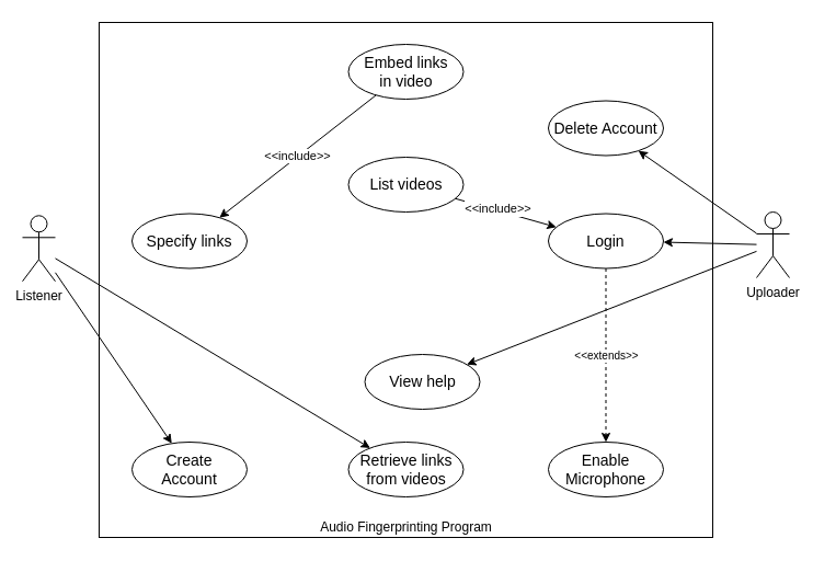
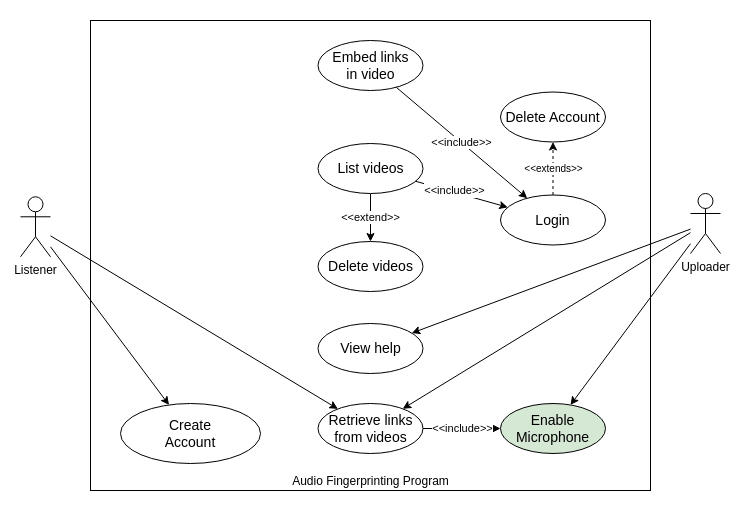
- <mxCell id="11" value="&amp;lt;&amp;lt;include&amp;gt;&amp;gt;" style="edgeStyle=none;rounded=0;orthogonalLoop=1;jettySize=auto;html=1;" parent="1" source="12" target="24" edge="1"><mxGeometry relative="1" as="geometry" /></mxCell>
+ <mxCell id="10" value="&amp;lt;&amp;lt;include&amp;gt;&amp;gt;" style="edgeStyle=none;rounded=0;orthogonalLoop=1;jettySize=auto;html=1;" parent="1" source="12" target="23" edge="1"><mxGeometry relative="1" as="geometry" /></mxCell>
- <mxCell id="7" style="rounded=0;orthogonalLoop=1;jettySize=auto;html=1;" parent="1" source="9" target="15" edge="1"><mxGeometry relative="1" as="geometry" /></mxCell>
+ <mxCell id="7" style="rounded=0;orthogonalLoop=1;jettySize=auto;html=1;" parent="1" source="9" target="14" edge="1"><mxGeometry relative="1" as="geometry" /></mxCell>
+ <mxCell id="20" value="&amp;lt;&amp;lt;extend&amp;gt;&amp;gt;" style="edgeStyle=none;rounded=0;orthogonalLoop=1;jettySize=auto;html=1;" parent="1" source="21" target="16" edge="1"><mxGeometry relative="1" as="geometry" /></mxCell>
- <mxCell id="24" value="Specify links" style="ellipse;whiteSpace=wrap;html=1;fontSize=14;" parent="1" vertex="1"><mxGeometry x="120" y="194.5" width="105" height="50" as="geometry" /></mxCell>
- <mxCell id="6" style="edgeStyle=none;rounded=0;orthogonalLoop=1;jettySize=auto;html=1;fontSize=10;" parent="1" source="9" target="23" edge="1"><mxGeometry relative="1" as="geometry" /></mxCell>
+ <mxCell id="6" style="edgeStyle=none;rounded=0;orthogonalLoop=1;jettySize=auto;html=1;fontSize=10;" parent="1" source="9" target="25" edge="1"><mxGeometry relative="1" as="geometry" /></mxCell>
+ <mxCell id="16" value="Delete videos" style="ellipse;whiteSpace=wrap;html=1;fontSize=14;" parent="1" vertex="1"><mxGeometry x="317.5" y="241" width="105" height="50" as="geometry" /></mxCell>
- <mxCell id="22" value="&amp;lt;&amp;lt;extends&amp;gt;&amp;gt;" style="edgeStyle=none;rounded=0;orthogonalLoop=1;jettySize=auto;html=1;fontSize=10;dashed=1;" parent="1" source="23" target="25" edge="1"><mxGeometry relative="1" as="geometry" /></mxCell>
+ <mxCell id="22" value="&amp;lt;&amp;lt;extends&amp;gt;&amp;gt;" style="edgeStyle=none;rounded=0;orthogonalLoop=1;jettySize=auto;html=1;fontSize=10;dashed=1;" parent="1" source="23" target="15" edge="1"><mxGeometry relative="1" as="geometry" /></mxCell>
- <mxCell id="26" value="View help" style="ellipse;whiteSpace=wrap;html=1;fontSize=14;" parent="1" vertex="1"><mxGeometry x="332.5" y="323" width="105" height="50" as="geometry" /></mxCell>
+ <mxCell id="26" value="View help" style="ellipse;whiteSpace=wrap;html=1;fontSize=14;" parent="1" vertex="1"><mxGeometry x="317.5" y="323" width="105" height="50" as="geometry" /></mxCell>
- <mxCell id="27" value="Create&lt;br&gt;Account" style="ellipse;whiteSpace=wrap;html=1;fontSize=14;" parent="1" vertex="1"><mxGeometry x="120" y="403" width="105" height="50" as="geometry" /></mxCell>
+ <mxCell id="27" value="Create&lt;br&gt;Account" style="ellipse;whiteSpace=wrap;html=1;fontSize=14;" parent="1" vertex="1"><mxGeometry x="120" y="403" width="140" height="60" as="geometry" /></mxCell>
+ <mxCell id="13" value="&amp;lt;&amp;lt;include&amp;gt;&amp;gt;" style="edgeStyle=none;rounded=0;orthogonalLoop=1;jettySize=auto;html=1;" parent="1" source="14" target="25" edge="1"><mxGeometry relative="1" as="geometry" /></mxCell>
- <mxCell id="25" value="Enable&lt;br style=&quot;font-size: 14px;&quot;&gt;Microphone" style="ellipse;whiteSpace=wrap;html=1;fontSize=14;" parent="1" vertex="1"><mxGeometry x="500" y="403" width="105" height="50" as="geometry" /></mxCell>
+ <mxCell id="25" value="Enable&lt;br style=&quot;font-size: 14px;&quot;&gt;Microphone" style="ellipse;whiteSpace=wrap;html=1;fontSize=14;fillColor=#d5e8d4;" parent="1" vertex="1"><mxGeometry x="500" y="403" width="105" height="50" as="geometry" /></mxCell>
